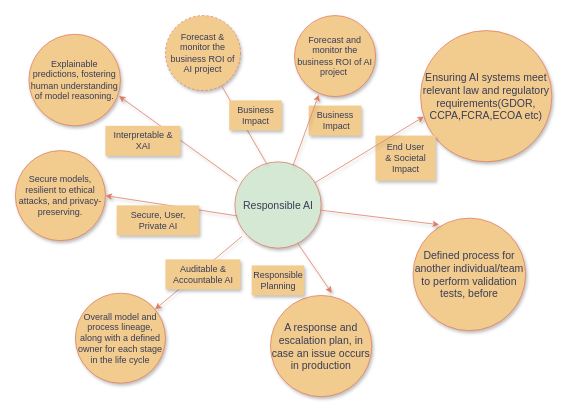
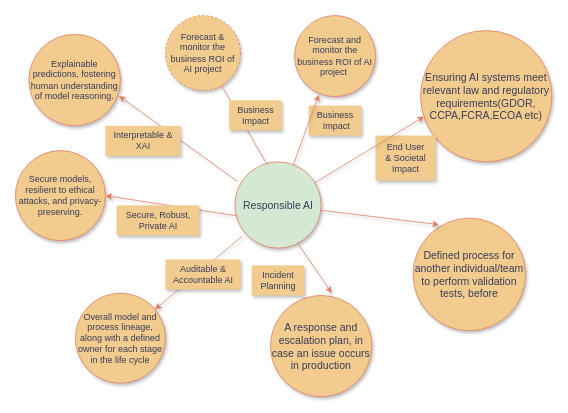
- <mxCell id="24" value="Secure, User, &lt;br&gt;Private AI" style="text;html=1;align=center;verticalAlign=middle;resizable=0;points=[];autosize=1;strokeColor=none;fillColor=#F2CC8F;shadow=1;labelBackgroundColor=none;fontColor=#393C56;" vertex="1" parent="1"><mxGeometry x="155" y="273" width="110" height="40" as="geometry" /></mxCell>
+ <mxCell id="24" value="Secure, Robust, &lt;br&gt;Private AI" style="text;html=1;align=center;verticalAlign=middle;resizable=0;points=[];autosize=1;strokeColor=none;fillColor=#F2CC8F;shadow=1;labelBackgroundColor=none;fontColor=#393C56;" vertex="1" parent="1"><mxGeometry x="155" y="273" width="110" height="40" as="geometry" /></mxCell>
- <mxCell id="12" value="Responsible&lt;br&gt;Planning" style="text;html=1;align=center;verticalAlign=middle;resizable=0;points=[];autosize=1;strokeColor=none;fillColor=#F2CC8F;shadow=1;labelBackgroundColor=none;fontColor=#393C56;" vertex="1" parent="1"><mxGeometry x="335" y="353" width="70" height="40" as="geometry" /></mxCell>
+ <mxCell id="12" value="Incident&lt;br&gt;Planning" style="text;html=1;align=center;verticalAlign=middle;resizable=0;points=[];autosize=1;strokeColor=none;fillColor=#F2CC8F;shadow=1;labelBackgroundColor=none;fontColor=#393C56;" vertex="1" parent="1"><mxGeometry x="335" y="353" width="70" height="40" as="geometry" /></mxCell>
